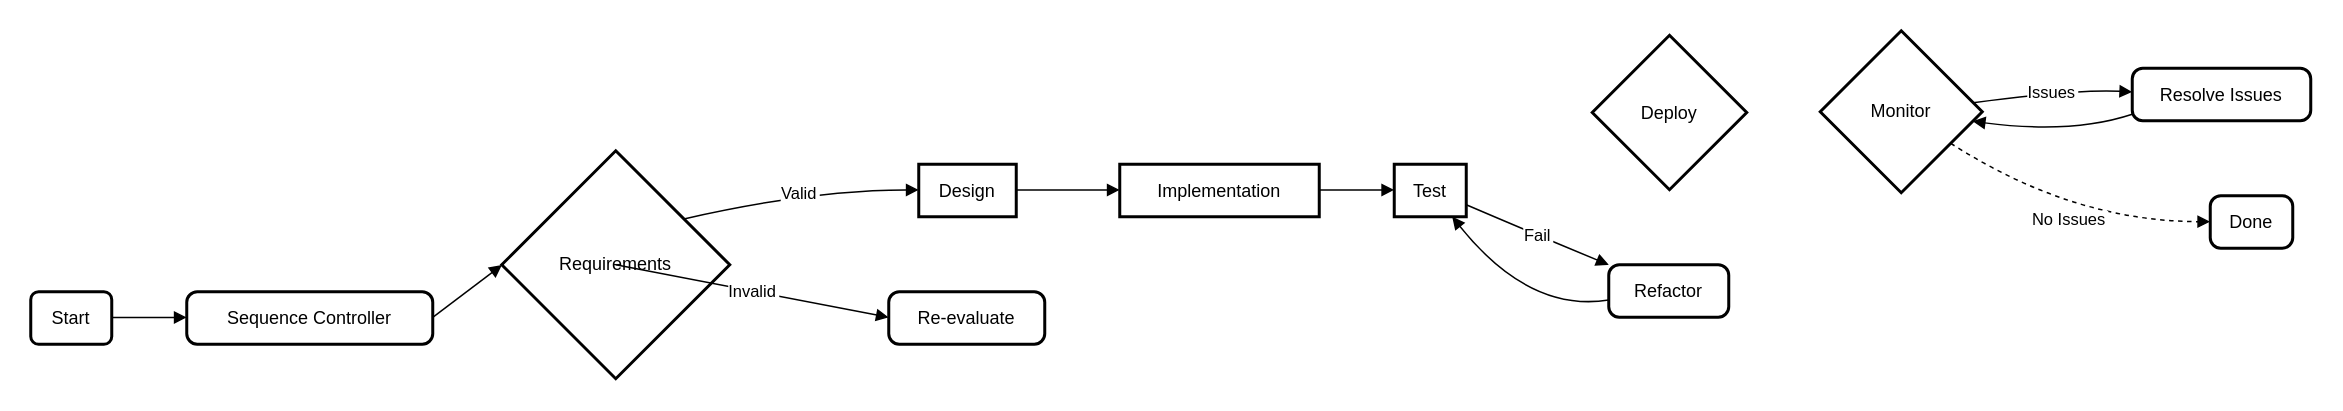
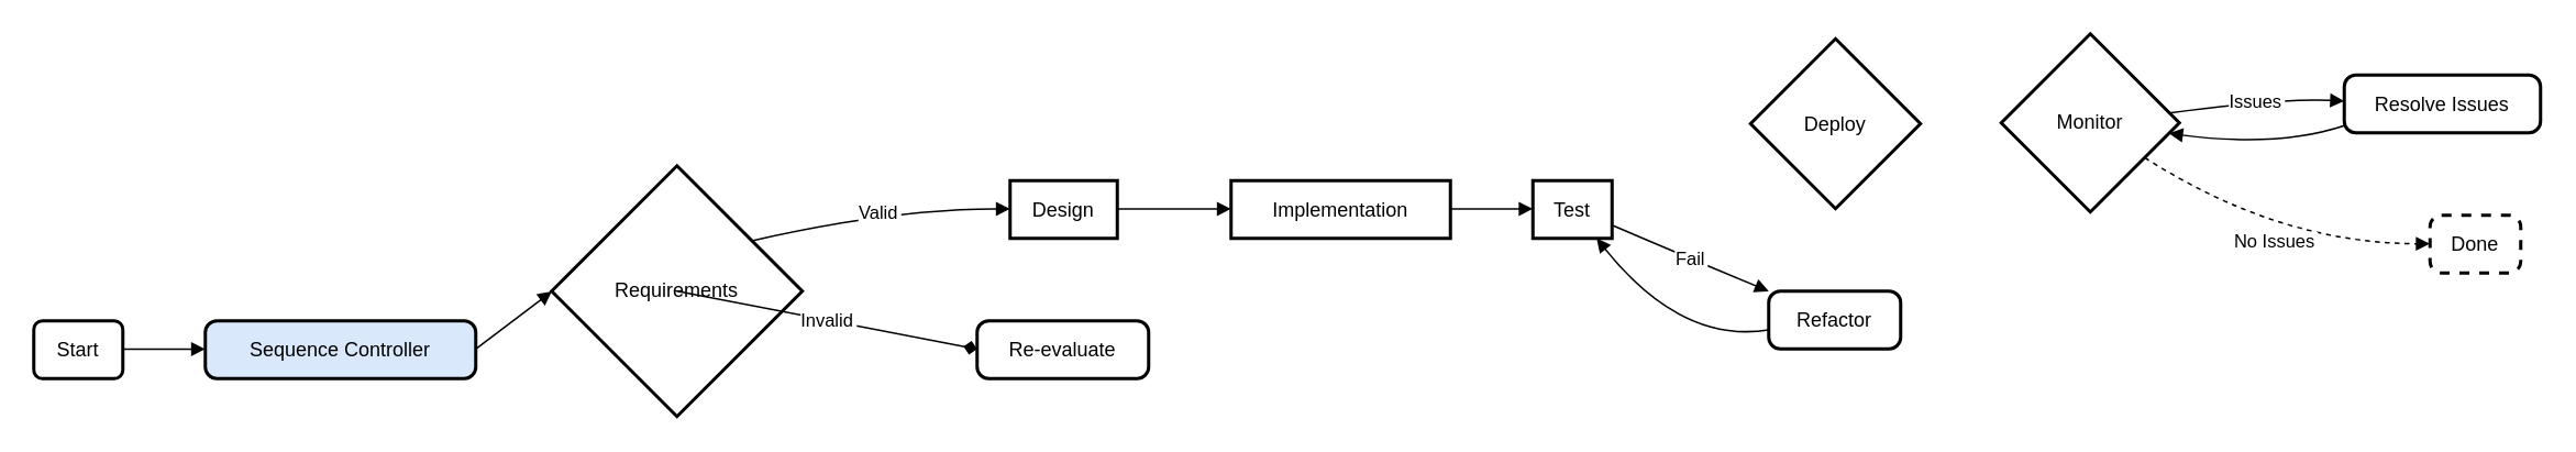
- <mxCell id="13" value="Done" style="rounded=1;absoluteArcSize=1;arcSize=14;whiteSpace=wrap;strokeWidth=2;" vertex="1" parent="1"><mxGeometry x="1473" y="130" width="55" height="35" as="geometry" /></mxCell>
+ <mxCell id="13" value="Done" style="rounded=1;absoluteArcSize=1;arcSize=14;whiteSpace=wrap;strokeWidth=2;dashed=1;" vertex="1" parent="1"><mxGeometry x="1473" y="130" width="55" height="35" as="geometry" /></mxCell>
- <mxCell id="17" value="Invalid" style="curved=1;startArrow=none;endArrow=block;exitX=0.998;exitY=0.501;entryX=0.003;entryY=0.489;" edge="1" parent="1" source="4" target="6"><mxGeometry relative="1" as="geometry"><Array as="points" /></mxGeometry></mxCell>
+ <mxCell id="17" value="Invalid" style="curved=1;startArrow=none;endArrow=diamond;exitX=0.998;exitY=0.501;entryX=0.003;entryY=0.489;" edge="1" parent="1" source="4" target="6"><mxGeometry relative="1" as="geometry"><Array as="points" /></mxGeometry></mxCell>
- <mxCell id="3" value="Sequence Controller" style="rounded=1;absoluteArcSize=1;arcSize=14;whiteSpace=wrap;strokeWidth=2;" vertex="1" parent="1"><mxGeometry x="124" y="194" width="164" height="35" as="geometry" /></mxCell>
+ <mxCell id="3" value="Sequence Controller" style="rounded=1;absoluteArcSize=1;arcSize=14;whiteSpace=wrap;strokeWidth=2;fillColor=#dae8fc;" vertex="1" parent="1"><mxGeometry x="124" y="194" width="164" height="35" as="geometry" /></mxCell>
